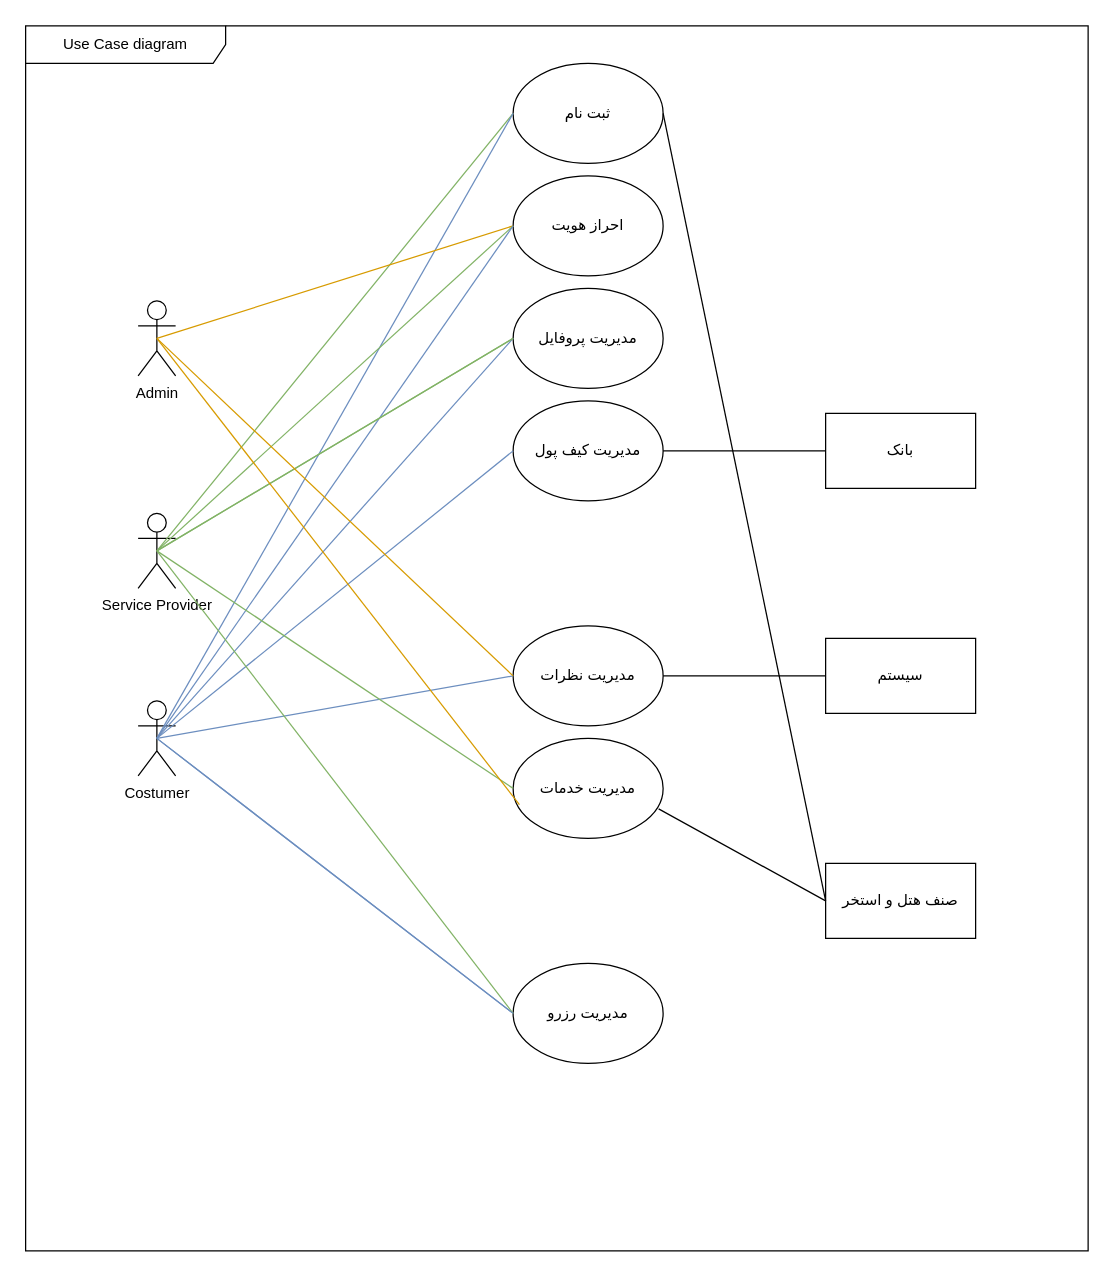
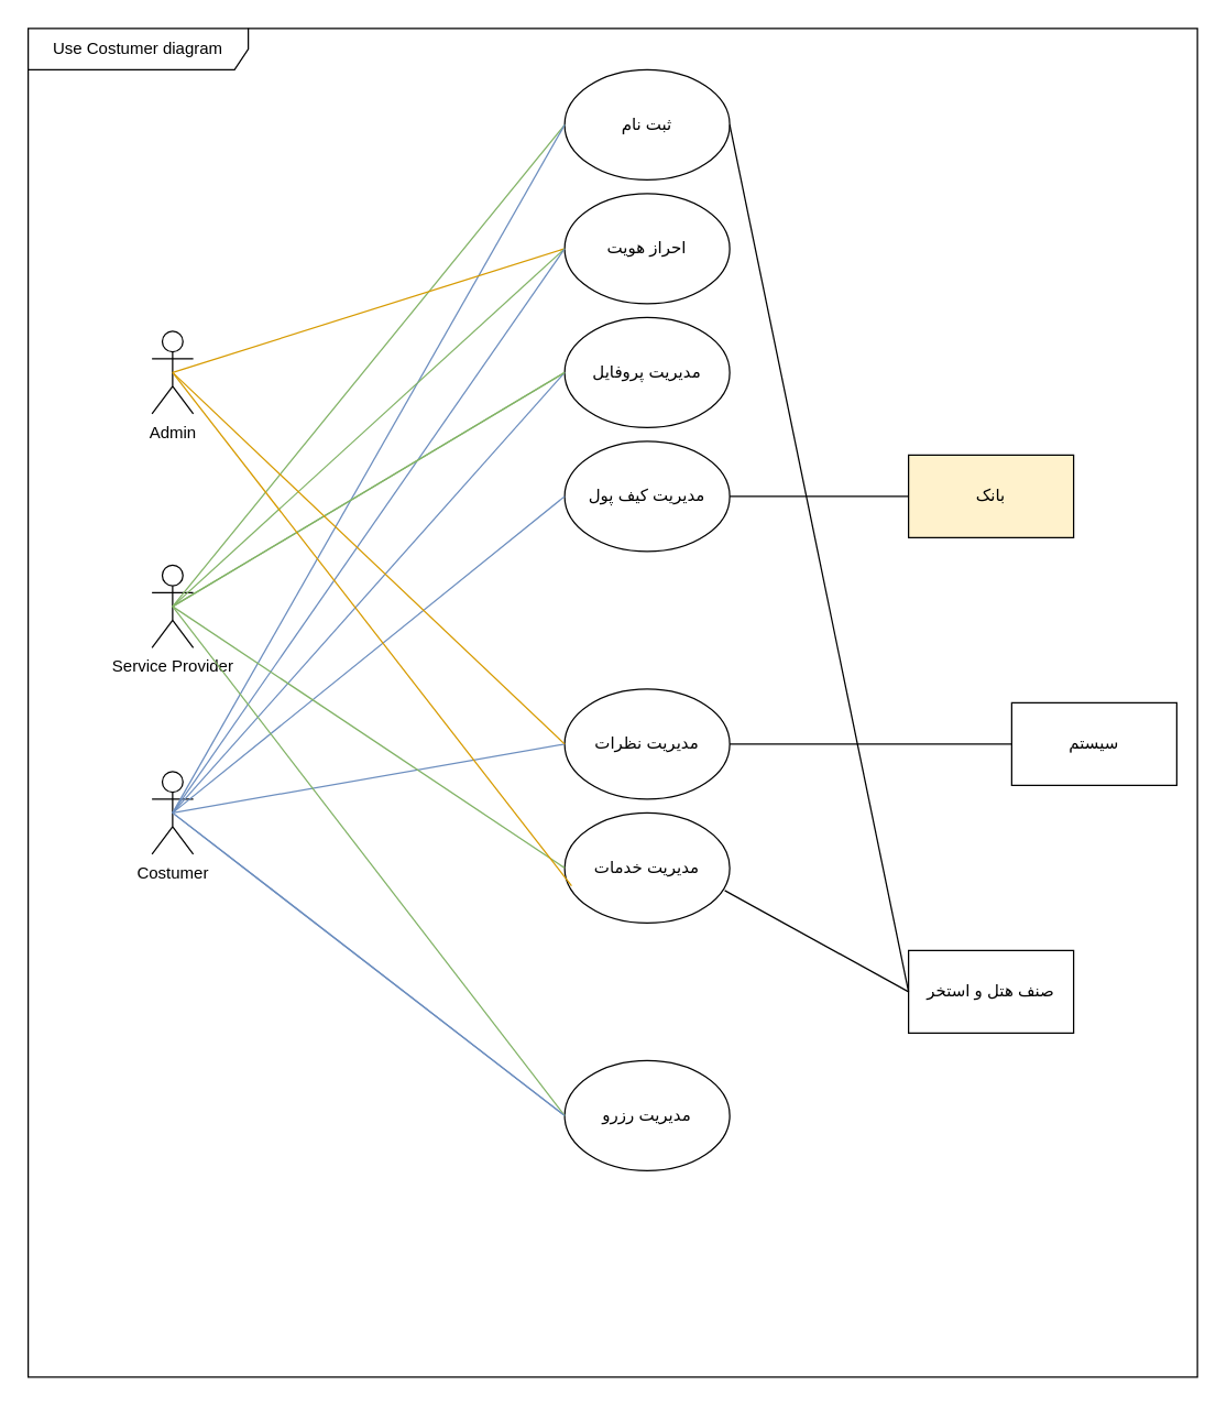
- <mxCell id="30" value="Use Case diagram" style="shape=umlFrame;whiteSpace=wrap;html=1;pointerEvents=0;recursiveResize=0;container=1;collapsible=0;width=160;" vertex="1" parent="1"><mxGeometry y="20" width="850" height="980" as="geometry" x="20" /></mxCell>
+ <mxCell id="30" value="Use Costumer diagram" style="shape=umlFrame;whiteSpace=wrap;html=1;pointerEvents=0;recursiveResize=0;container=1;collapsible=0;width=160;" vertex="1" parent="1"><mxGeometry y="20" width="850" height="980" as="geometry" x="20" /></mxCell>
- <mxCell id="32" value="بانک" style="rounded=0;whiteSpace=wrap;html=1;" vertex="1" parent="30"><mxGeometry x="640" y="310" width="120" height="60" as="geometry" /></mxCell>
+ <mxCell id="32" value="بانک" style="rounded=0;whiteSpace=wrap;html=1;fillColor=#fff2cc;" vertex="1" parent="30"><mxGeometry x="640" y="310" width="120" height="60" as="geometry" /></mxCell>
- <mxCell id="34" value="سیستم" style="rounded=0;whiteSpace=wrap;html=1;" vertex="1" parent="30"><mxGeometry x="640" y="490" width="120" height="60" as="geometry" /></mxCell>
+ <mxCell id="34" value="سیستم" style="rounded=0;whiteSpace=wrap;html=1;" vertex="1" parent="30"><mxGeometry x="715" y="490" width="120" height="60" as="geometry" /></mxCell>
